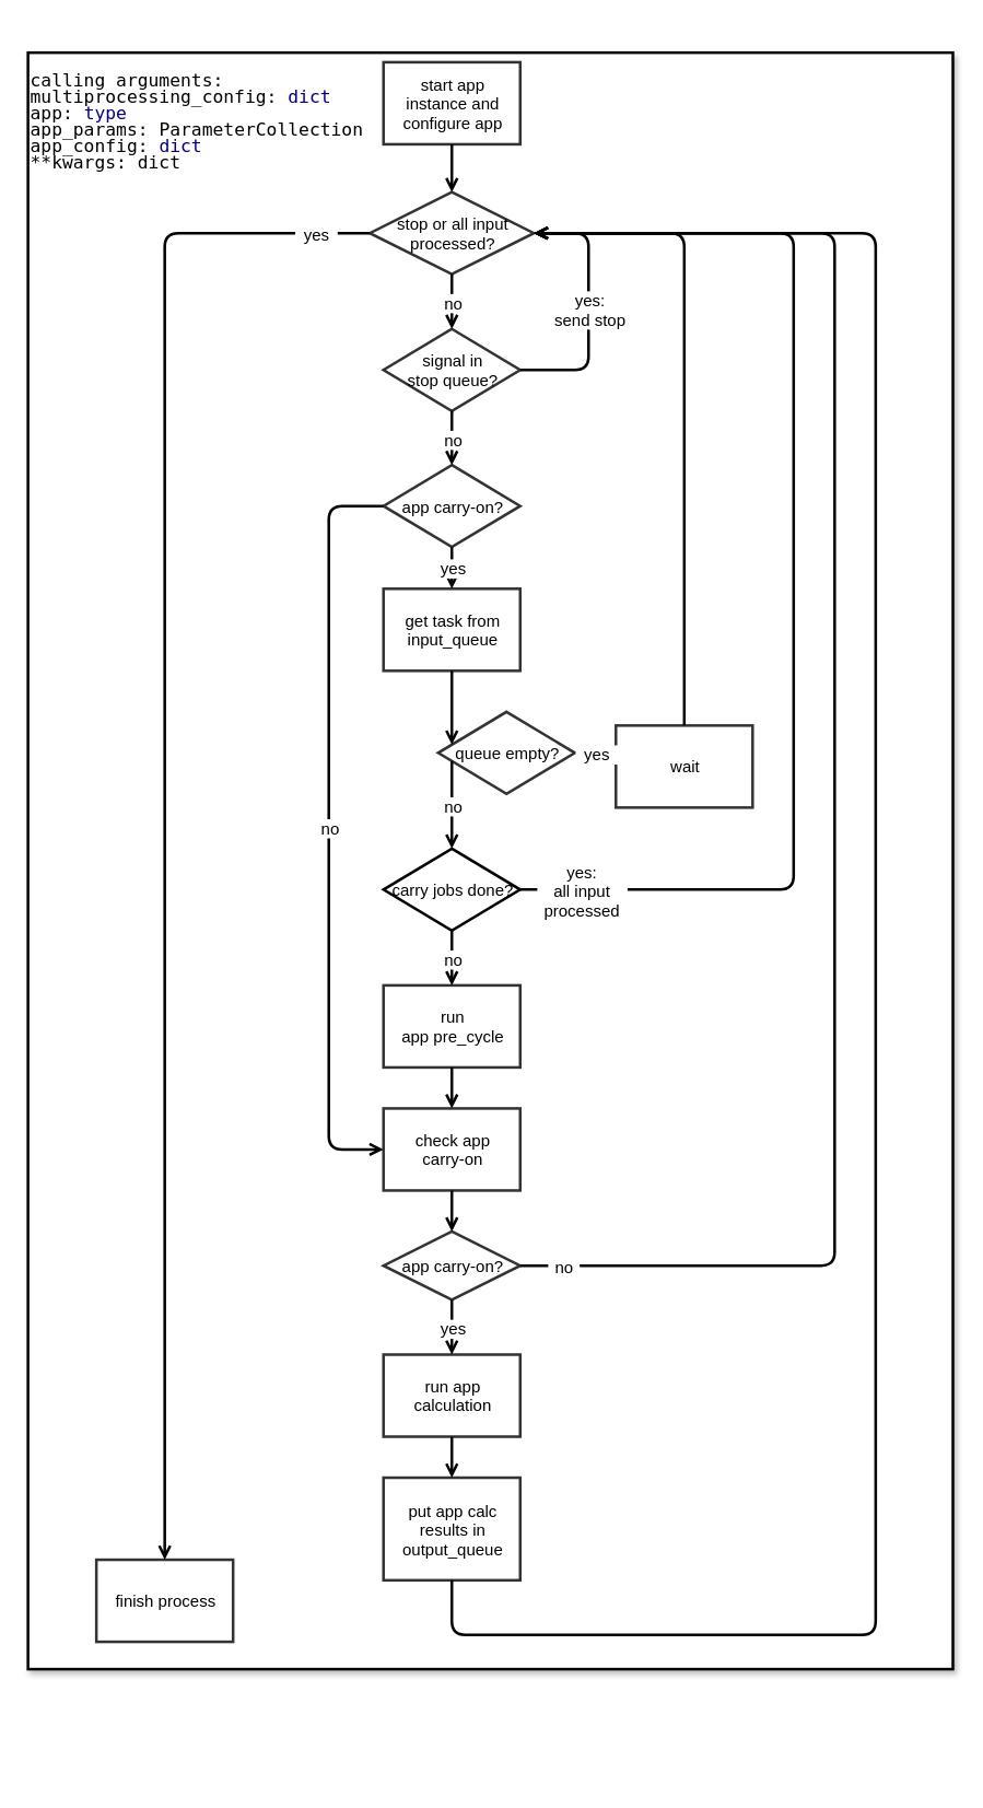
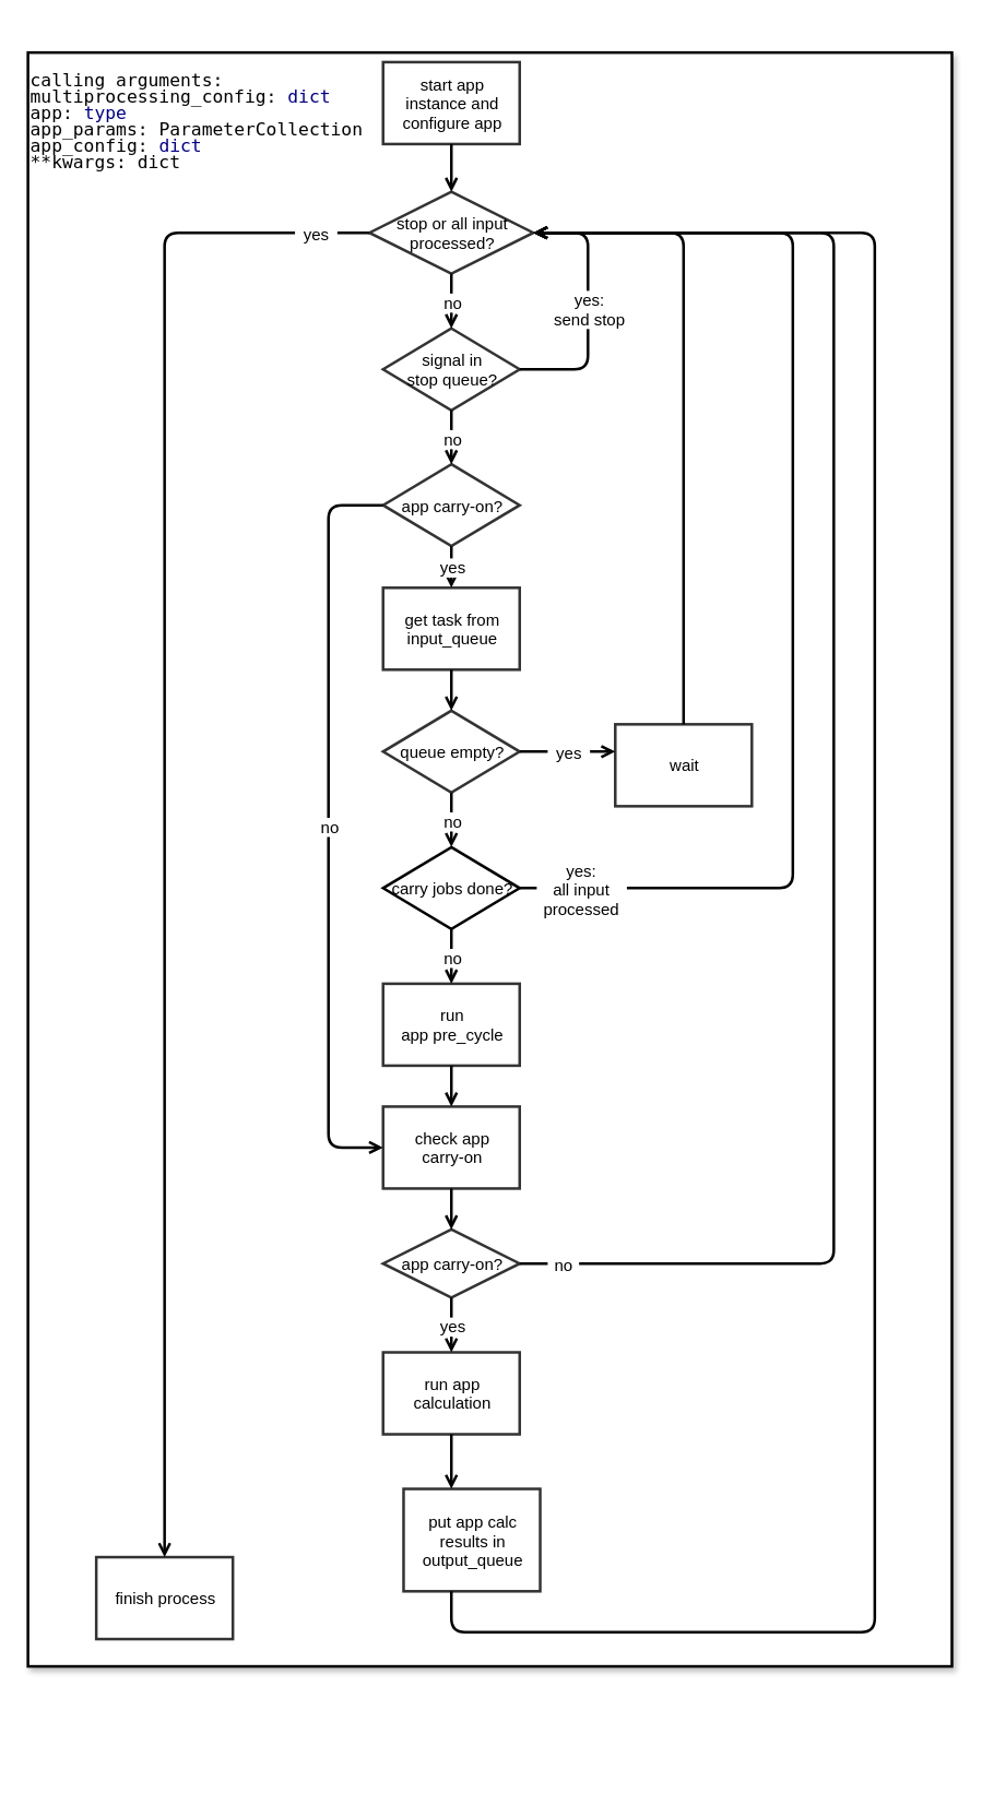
- <mxCell id="21" value="&lt;div style='width: 93.0px;height:auto;word-break: break-word;line-height:1em;'&gt;&lt;div align=&quot;center&quot;&gt;&lt;span style=&quot;text-decoration:none;font-family:Arial;font-size:12px; line-height: 0;&quot;&gt;&lt;span style=&quot;text-decoration:none; line-height: normal;&quot;&gt;queue empty?&lt;br /&gt;&lt;/span&gt;&lt;/span&gt;&lt;/div&gt;&lt;/div&gt;" style="shape=rhombus;perimeter=rhombusPerimeter;shadow=0;strokeWidth=2;fillColor=#FFFFFF;strokeColor=#333333;opacity=100.0;html=1;nl2Br=0;verticalAlign=middle;align=center;spacingLeft=2.0;spacingRight=0;whiteSpace=wrap;gliffyId=157;" parent="2" vertex="1"><mxGeometry x="320" y="520" width="100" height="60" as="geometry" /></mxCell>
+ <mxCell id="21" value="&lt;div style='width: 93.0px;height:auto;word-break: break-word;line-height:1em;'&gt;&lt;div align=&quot;center&quot;&gt;&lt;span style=&quot;text-decoration:none;font-family:Arial;font-size:12px; line-height: 0;&quot;&gt;&lt;span style=&quot;text-decoration:none; line-height: normal;&quot;&gt;queue empty?&lt;br /&gt;&lt;/span&gt;&lt;/span&gt;&lt;/div&gt;&lt;/div&gt;" style="shape=rhombus;perimeter=rhombusPerimeter;shadow=0;strokeWidth=2;fillColor=#FFFFFF;strokeColor=#333333;opacity=100.0;html=1;nl2Br=0;verticalAlign=middle;align=center;spacingLeft=2.0;spacingRight=0;whiteSpace=wrap;gliffyId=157;" parent="2" vertex="1"><mxGeometry x="280" y="520" width="100" height="60" as="geometry" /></mxCell>
- <mxCell id="47" value="&lt;div style='width: 93.0px;height:auto;word-break: break-word;line-height:1em;'&gt;&lt;div align=&quot;center&quot;&gt;&lt;span style=&quot;font-family:Arial;font-size:12px; line-height: 0;&quot;&gt;&lt;span style=&quot; line-height: normal;&quot;&gt;put app calc&lt;br /&gt;&lt;/span&gt;&lt;/span&gt;&lt;/div&gt;&lt;div align=&quot;center&quot;&gt;&lt;span style=&quot;font-family:Arial;font-size:12px; line-height: 0;&quot;&gt;&lt;span style=&quot; line-height: normal;&quot;&gt;results in&lt;/span&gt;&lt;/span&gt;&lt;/div&gt;&lt;div align=&quot;center&quot;&gt;&lt;span style=&quot;font-family:Arial;font-size:12px; line-height: 0;&quot;&gt;&lt;span style=&quot; line-height: normal;&quot;&gt;output_queue&lt;/span&gt;&lt;/span&gt;&lt;/div&gt;&lt;/div&gt;" style="shape=rect;shadow=0;strokeWidth=2;fillColor=#FFFFFF;strokeColor=#333333;opacity=100.0;html=1;nl2Br=0;verticalAlign=middle;align=center;spacingLeft=2.0;spacingRight=0;whiteSpace=wrap;gliffyId=210;" parent="2" vertex="1"><mxGeometry x="280" y="1080" width="100" height="75" as="geometry" /></mxCell>
+ <mxCell id="47" value="&lt;div style='width: 93.0px;height:auto;word-break: break-word;line-height:1em;'&gt;&lt;div align=&quot;center&quot;&gt;&lt;span style=&quot;font-family:Arial;font-size:12px; line-height: 0;&quot;&gt;&lt;span style=&quot; line-height: normal;&quot;&gt;put app calc&lt;br /&gt;&lt;/span&gt;&lt;/span&gt;&lt;/div&gt;&lt;div align=&quot;center&quot;&gt;&lt;span style=&quot;font-family:Arial;font-size:12px; line-height: 0;&quot;&gt;&lt;span style=&quot; line-height: normal;&quot;&gt;results in&lt;/span&gt;&lt;/span&gt;&lt;/div&gt;&lt;div align=&quot;center&quot;&gt;&lt;span style=&quot;font-family:Arial;font-size:12px; line-height: 0;&quot;&gt;&lt;span style=&quot; line-height: normal;&quot;&gt;output_queue&lt;/span&gt;&lt;/span&gt;&lt;/div&gt;&lt;/div&gt;" style="shape=rect;shadow=0;strokeWidth=2;fillColor=#FFFFFF;strokeColor=#333333;opacity=100.0;html=1;nl2Br=0;verticalAlign=middle;align=center;spacingLeft=2.0;spacingRight=0;whiteSpace=wrap;gliffyId=210;" parent="2" vertex="1"><mxGeometry x="295" y="1090" width="100" height="75" as="geometry" /></mxCell>
